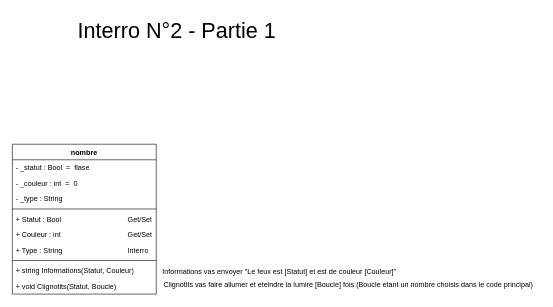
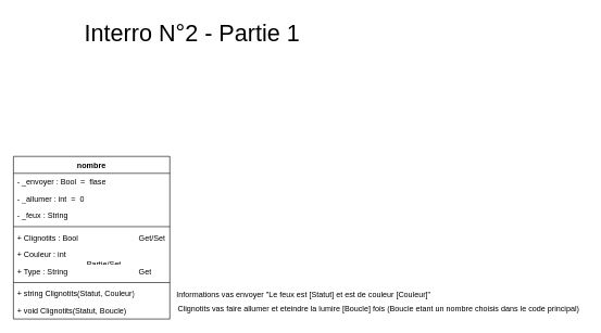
- <mxCell id="4" value="- _statut : Bool&amp;nbsp; =&amp;nbsp; flase" style="text;strokeColor=none;fillColor=none;align=left;verticalAlign=top;spacingLeft=4;spacingRight=4;overflow=hidden;rotatable=0;points=[[0,0.5],[1,0.5]];portConstraint=eastwest;whiteSpace=wrap;html=1;" vertex="1" parent="3"><mxGeometry y="26" width="240" height="26" as="geometry" /></mxCell>
+ <mxCell id="4" value="- _envoyer : Bool&amp;nbsp; =&amp;nbsp; flase" style="text;strokeColor=none;fillColor=none;align=left;verticalAlign=top;spacingLeft=4;spacingRight=4;overflow=hidden;rotatable=0;points=[[0,0.5],[1,0.5]];portConstraint=eastwest;whiteSpace=wrap;html=1;" vertex="1" parent="3"><mxGeometry y="26" width="240" height="26" as="geometry" /></mxCell>
- <mxCell id="5" value="- _couleur : int&amp;nbsp; =&amp;nbsp; 0" style="text;strokeColor=none;fillColor=none;align=left;verticalAlign=top;spacingLeft=4;spacingRight=4;overflow=hidden;rotatable=0;points=[[0,0.5],[1,0.5]];portConstraint=eastwest;whiteSpace=wrap;html=1;" vertex="1" parent="3"><mxGeometry y="52" width="240" height="26" as="geometry" /></mxCell>
+ <mxCell id="5" value="- _allumer : int&amp;nbsp; =&amp;nbsp; 0" style="text;strokeColor=none;fillColor=none;align=left;verticalAlign=top;spacingLeft=4;spacingRight=4;overflow=hidden;rotatable=0;points=[[0,0.5],[1,0.5]];portConstraint=eastwest;whiteSpace=wrap;html=1;" vertex="1" parent="3"><mxGeometry y="52" width="240" height="26" as="geometry" /></mxCell>
- <mxCell id="6" value="- _type : String" style="text;strokeColor=none;fillColor=none;align=left;verticalAlign=top;spacingLeft=4;spacingRight=4;overflow=hidden;rotatable=0;points=[[0,0.5],[1,0.5]];portConstraint=eastwest;whiteSpace=wrap;html=1;" vertex="1" parent="3"><mxGeometry y="78" width="240" height="26" as="geometry" /></mxCell>
+ <mxCell id="6" value="- _feux : String" style="text;strokeColor=none;fillColor=none;align=left;verticalAlign=top;spacingLeft=4;spacingRight=4;overflow=hidden;rotatable=0;points=[[0,0.5],[1,0.5]];portConstraint=eastwest;whiteSpace=wrap;html=1;" vertex="1" parent="3"><mxGeometry y="78" width="240" height="26" as="geometry" /></mxCell>
- <mxCell id="8" value="+ Statut : Bool &lt;span style=&quot;white-space: pre;&quot;&gt;&#09;&lt;span style=&quot;white-space: pre;&quot;&gt;&#09;&lt;/span&gt;&lt;span style=&quot;white-space: pre;&quot;&gt;&#09;&lt;/span&gt;&lt;span style=&quot;white-space: pre;&quot;&gt;&#09;&lt;/span&gt;&lt;/span&gt;Get/Set" style="text;strokeColor=none;fillColor=none;align=left;verticalAlign=top;spacingLeft=4;spacingRight=4;overflow=hidden;rotatable=0;points=[[0,0.5],[1,0.5]];portConstraint=eastwest;whiteSpace=wrap;html=1;" vertex="1" parent="3"><mxGeometry y="112" width="240" height="26" as="geometry" /></mxCell>
+ <mxCell id="8" value="+ Clignotits : Bool &lt;span style=&quot;white-space: pre;&quot;&gt;&#09;&lt;span style=&quot;white-space: pre;&quot;&gt;&#09;&lt;/span&gt;&lt;span style=&quot;white-space: pre;&quot;&gt;&#09;&lt;/span&gt;&lt;span style=&quot;white-space: pre;&quot;&gt;&#09;&lt;/span&gt;&lt;/span&gt;Get/Set" style="text;strokeColor=none;fillColor=none;align=left;verticalAlign=top;spacingLeft=4;spacingRight=4;overflow=hidden;rotatable=0;points=[[0,0.5],[1,0.5]];portConstraint=eastwest;whiteSpace=wrap;html=1;" vertex="1" parent="3"><mxGeometry y="112" width="240" height="26" as="geometry" /></mxCell>
- <mxCell id="9" value="+ Couleur : int &lt;span style=&quot;white-space: pre;&quot;&gt;&#09;&lt;span style=&quot;white-space: pre;&quot;&gt;&#09;&lt;/span&gt;&lt;span style=&quot;white-space: pre;&quot;&gt;&#09;&lt;/span&gt;&lt;span style=&quot;white-space: pre;&quot;&gt;&#09;&lt;/span&gt;&lt;/span&gt;Get/Set" style="text;strokeColor=none;fillColor=none;align=left;verticalAlign=top;spacingLeft=4;spacingRight=4;overflow=hidden;rotatable=0;points=[[0,0.5],[1,0.5]];portConstraint=eastwest;whiteSpace=wrap;html=1;" vertex="1" parent="3"><mxGeometry y="138" width="240" height="26" as="geometry" /></mxCell>
+ <mxCell id="9" value="+ Couleur : int &lt;span style=&quot;white-space: pre;&quot;&gt;&#09;&lt;span style=&quot;white-space: pre;&quot;&gt;&#09;&lt;/span&gt;&lt;span style=&quot;white-space: pre;&quot;&gt;&#09;&lt;/span&gt;&lt;span style=&quot;white-space: pre;&quot;&gt;&#09;&lt;/span&gt;&lt;/span&gt;Partie/Set" style="text;strokeColor=none;fillColor=none;align=left;verticalAlign=top;spacingLeft=4;spacingRight=4;overflow=hidden;rotatable=0;points=[[0,0.5],[1,0.5]];portConstraint=eastwest;whiteSpace=wrap;html=1;" vertex="1" parent="3"><mxGeometry y="138" width="240" height="26" as="geometry" /></mxCell>
- <mxCell id="10" value="+ Type : String &lt;span style=&quot;white-space: pre;&quot;&gt;&#09;&lt;span style=&quot;white-space: pre;&quot;&gt;&#09;&lt;/span&gt;&lt;span style=&quot;white-space: pre;&quot;&gt;&#09;&lt;/span&gt;&lt;span style=&quot;white-space: pre;&quot;&gt;&#09;&lt;/span&gt;&lt;/span&gt;Interro" style="text;strokeColor=none;fillColor=none;align=left;verticalAlign=top;spacingLeft=4;spacingRight=4;overflow=hidden;rotatable=0;points=[[0,0.5],[1,0.5]];portConstraint=eastwest;whiteSpace=wrap;html=1;" vertex="1" parent="3"><mxGeometry y="164" width="240" height="26" as="geometry" /></mxCell>
+ <mxCell id="10" value="+ Type : String &lt;span style=&quot;white-space: pre;&quot;&gt;&#09;&lt;span style=&quot;white-space: pre;&quot;&gt;&#09;&lt;/span&gt;&lt;span style=&quot;white-space: pre;&quot;&gt;&#09;&lt;/span&gt;&lt;span style=&quot;white-space: pre;&quot;&gt;&#09;&lt;/span&gt;&lt;/span&gt;Get" style="text;strokeColor=none;fillColor=none;align=left;verticalAlign=top;spacingLeft=4;spacingRight=4;overflow=hidden;rotatable=0;points=[[0,0.5],[1,0.5]];portConstraint=eastwest;whiteSpace=wrap;html=1;" vertex="1" parent="3"><mxGeometry y="164" width="240" height="26" as="geometry" /></mxCell>
- <mxCell id="12" value="+ string Informations(Statut, Couleur)" style="text;strokeColor=none;fillColor=none;align=left;verticalAlign=top;spacingLeft=4;spacingRight=4;overflow=hidden;rotatable=0;points=[[0,0.5],[1,0.5]];portConstraint=eastwest;whiteSpace=wrap;html=1;" vertex="1" parent="3"><mxGeometry y="198" width="240" height="26" as="geometry" /></mxCell>
+ <mxCell id="12" value="+ string Clignotits(Statut, Couleur)" style="text;strokeColor=none;fillColor=none;align=left;verticalAlign=top;spacingLeft=4;spacingRight=4;overflow=hidden;rotatable=0;points=[[0,0.5],[1,0.5]];portConstraint=eastwest;whiteSpace=wrap;html=1;" vertex="1" parent="3"><mxGeometry y="198" width="240" height="26" as="geometry" /></mxCell>
